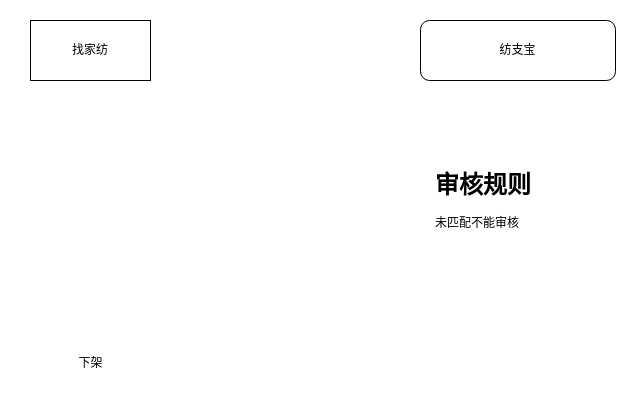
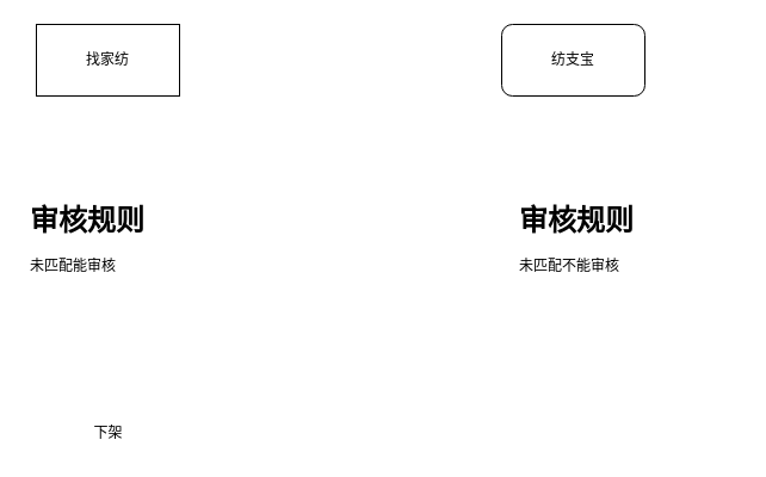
- <mxCell id="3" value="纺支宝" style="rounded=1;whiteSpace=wrap;html=1;" vertex="1" parent="1"><mxGeometry x="420" y="20" width="195" height="60" as="geometry" /></mxCell>
+ <mxCell id="3" value="纺支宝" style="rounded=1;whiteSpace=wrap;html=1;" vertex="1" parent="1"><mxGeometry x="420" y="20" width="120" height="60" as="geometry" /></mxCell>
+ <mxCell id="4" value="&lt;h1&gt;审核规则&lt;/h1&gt;&lt;div&gt;未匹配能审核&lt;/div&gt;" style="text;html=1;strokeColor=none;fillColor=none;spacing=5;spacingTop=-20;whiteSpace=wrap;overflow=hidden;rounded=0;" vertex="1" parent="1"><mxGeometry x="20" y="165" width="190" height="120" as="geometry" /></mxCell>
